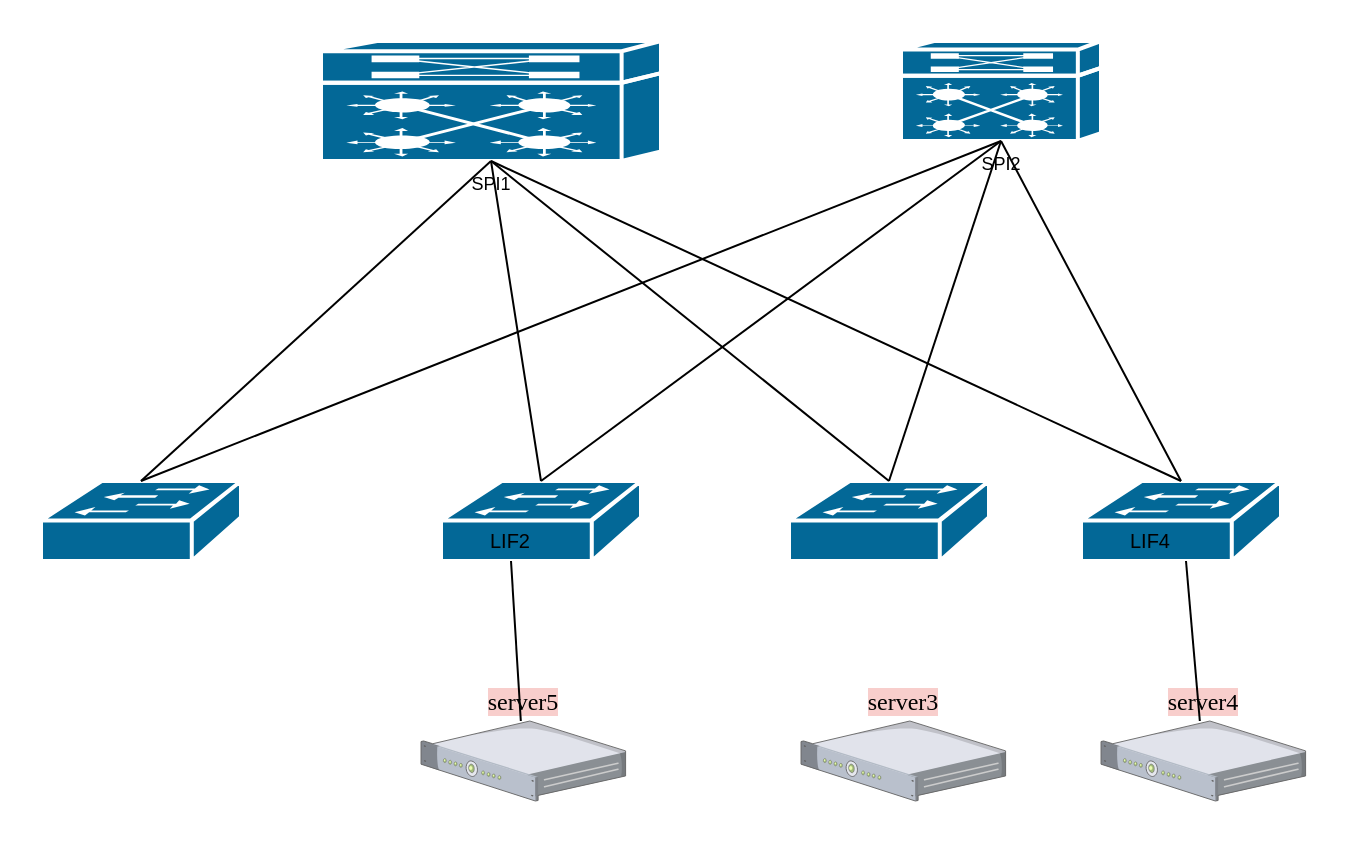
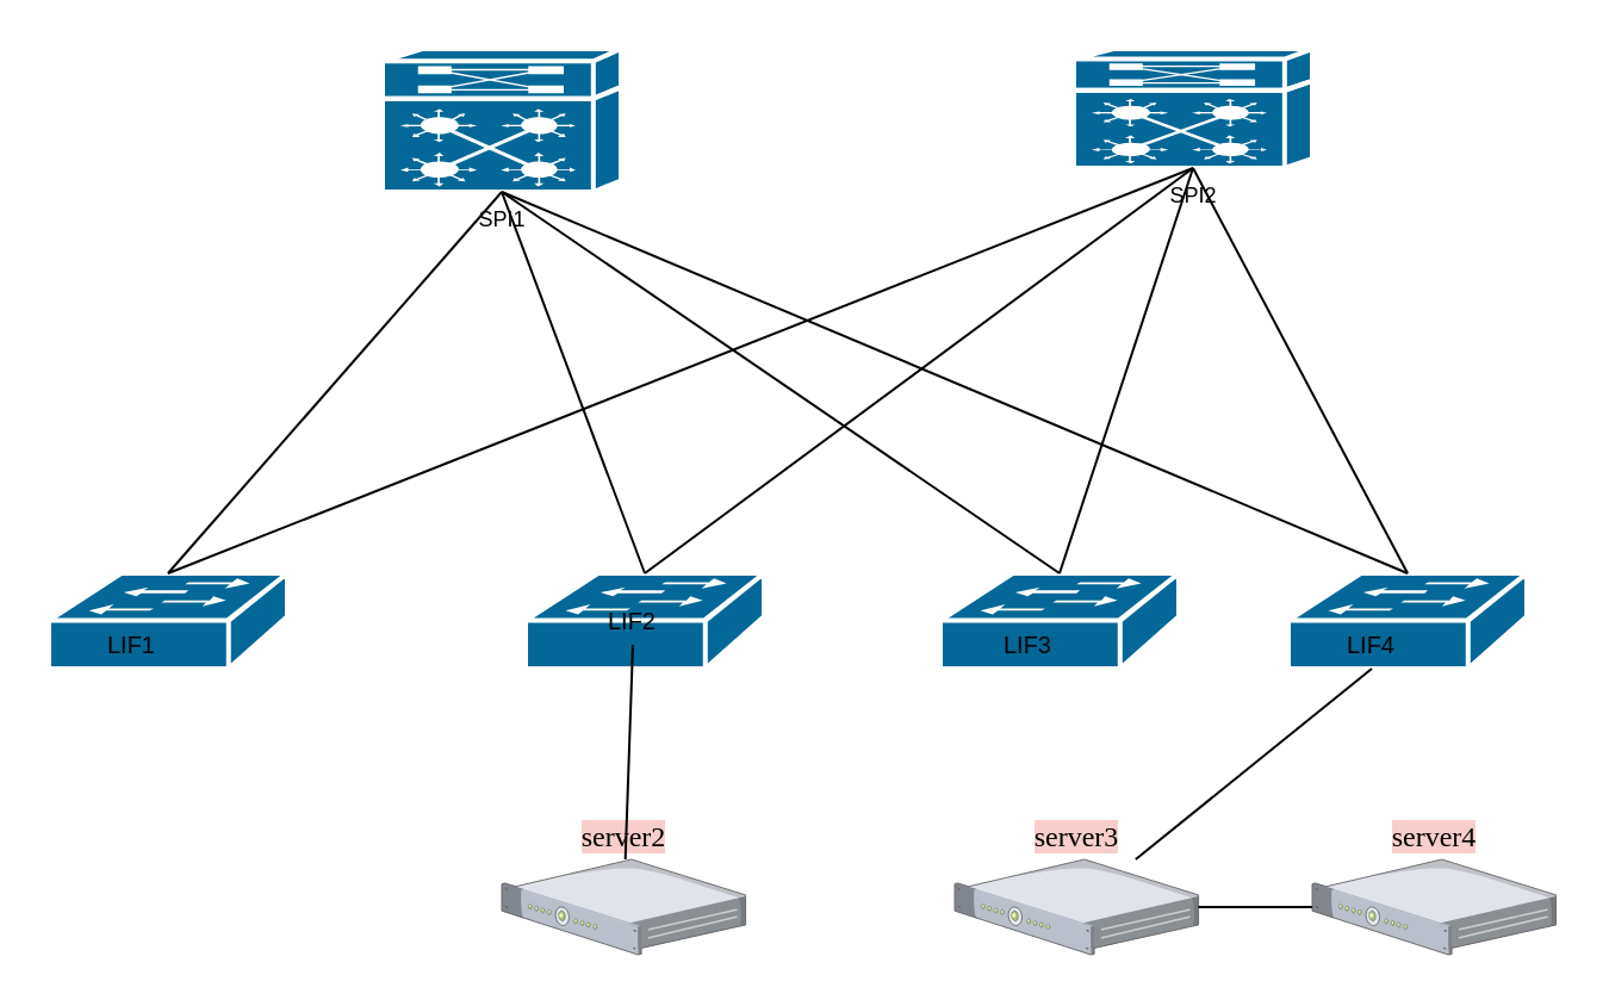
- <mxCell id="2" value="SPI1" style="shape=mxgraph.cisco.switches.virtual_layer_switch;sketch=0;html=1;pointerEvents=1;dashed=0;fillColor=#036897;strokeColor=#ffffff;strokeWidth=2;verticalLabelPosition=bottom;verticalAlign=top;align=center;outlineConnect=0;fontSize=9;fontColor=default;" vertex="1" parent="1"><mxGeometry x="160" y="20" width="170" height="60" as="geometry" /></mxCell>
+ <mxCell id="2" value="SPI1" style="shape=mxgraph.cisco.switches.virtual_layer_switch;sketch=0;html=1;pointerEvents=1;dashed=0;fillColor=#036897;strokeColor=#ffffff;strokeWidth=2;verticalLabelPosition=bottom;verticalAlign=top;align=center;outlineConnect=0;fontSize=9;fontColor=default;" vertex="1" parent="1"><mxGeometry x="160" y="20" width="100" height="60" as="geometry" /></mxCell>
+ <mxCell id="9" value="LIF1" style="text;strokeColor=none;align=center;fillColor=none;html=1;verticalAlign=middle;whiteSpace=wrap;rounded=0;fontSize=10;" vertex="1" parent="7"><mxGeometry y="20" width="70" height="20" as="geometry" /></mxCell>
- <mxCell id="6" value="LIF2" style="text;strokeColor=none;align=center;fillColor=none;html=1;verticalAlign=middle;whiteSpace=wrap;rounded=0;fontSize=10;movable=1;resizable=1;rotatable=1;deletable=1;editable=1;locked=0;connectable=1;" vertex="1" parent="4"><mxGeometry y="20" width="70" height="20" as="geometry" /></mxCell>
+ <mxCell id="6" value="LIF2" style="text;strokeColor=none;align=center;fillColor=none;html=1;verticalAlign=middle;whiteSpace=wrap;rounded=0;fontSize=10;movable=1;resizable=1;rotatable=1;deletable=1;editable=1;locked=0;connectable=1;" vertex="1" parent="4"><mxGeometry x="10" y="10" width="70" height="20" as="geometry" /></mxCell>
+ <mxCell id="12" value="LIF3" style="text;strokeColor=none;align=center;fillColor=none;html=1;verticalAlign=middle;whiteSpace=wrap;rounded=0;fontSize=10;movable=1;resizable=1;rotatable=1;deletable=1;editable=1;locked=0;connectable=1;" vertex="1" parent="10"><mxGeometry x="2" y="20" width="70" height="20" as="geometry" /></mxCell>
+ <mxCell id="28" value="" style="endArrow=none;html=1;rounded=0;entryX=0.5;entryY=1;entryDx=0;entryDy=0;" edge="1" parent="1" source="25" target="15"><mxGeometry width="50" height="50" relative="1" as="geometry"><mxPoint x="370" y="230" as="sourcePoint" /><mxPoint x="420" y="180" as="targetPoint" /></mxGeometry></mxCell>
- <mxCell id="29" value="" style="endArrow=none;html=1;rounded=0;entryX=0.75;entryY=1;entryDx=0;entryDy=0;" edge="1" parent="1" source="26" target="15"><mxGeometry width="50" height="50" relative="1" as="geometry"><mxPoint x="370" y="230" as="sourcePoint" /><mxPoint x="420" y="180" as="targetPoint" /></mxGeometry></mxCell>
+ <mxCell id="29" value="" style="endArrow=none;html=1;rounded=0;" edge="1" parent="1" source="26" target="25"><mxGeometry width="50" height="50" relative="1" as="geometry"><mxPoint x="370" y="230" as="sourcePoint" /><mxPoint x="420" y="180" as="targetPoint" /></mxGeometry></mxCell>
- <mxCell id="24" value="server5" style="verticalLabelPosition=top;sketch=0;aspect=fixed;html=1;verticalAlign=bottom;strokeColor=none;align=center;outlineConnect=0;shape=mxgraph.citrix.1u_2u_server;labelBackgroundColor=#F8CECC;labelPosition=center;fontStyle=0;fontFamily=Tahoma;" vertex="1" parent="1"><mxGeometry x="210" y="360" width="102.3" height="40" as="geometry" /></mxCell>
+ <mxCell id="24" value="server2" style="verticalLabelPosition=top;sketch=0;aspect=fixed;html=1;verticalAlign=bottom;strokeColor=none;align=center;outlineConnect=0;shape=mxgraph.citrix.1u_2u_server;labelBackgroundColor=#F8CECC;labelPosition=center;fontStyle=0;fontFamily=Tahoma;" vertex="1" parent="1"><mxGeometry x="210" y="360" width="102.3" height="40" as="geometry" /></mxCell>
